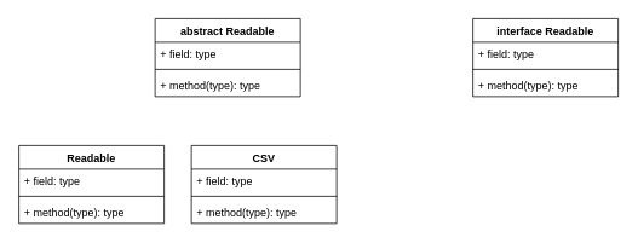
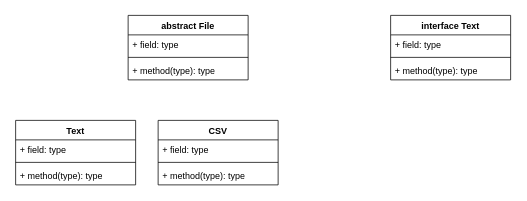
- <mxCell id="2" value="abstract Readable" style="swimlane;fontStyle=1;align=center;verticalAlign=top;childLayout=stackLayout;horizontal=1;startSize=26;horizontalStack=0;resizeParent=1;resizeParentMax=0;resizeLast=0;collapsible=1;marginBottom=0;whiteSpace=wrap;html=1;" vertex="1" parent="1"><mxGeometry x="170" y="20" width="160" height="86" as="geometry" /></mxCell>
+ <mxCell id="2" value="abstract File" style="swimlane;fontStyle=1;align=center;verticalAlign=top;childLayout=stackLayout;horizontal=1;startSize=26;horizontalStack=0;resizeParent=1;resizeParentMax=0;resizeLast=0;collapsible=1;marginBottom=0;whiteSpace=wrap;html=1;" vertex="1" parent="1"><mxGeometry x="170" y="20" width="160" height="86" as="geometry" /></mxCell>
- <mxCell id="14" value="interface Readable" style="swimlane;fontStyle=1;align=center;verticalAlign=top;childLayout=stackLayout;horizontal=1;startSize=26;horizontalStack=0;resizeParent=1;resizeParentMax=0;resizeLast=0;collapsible=1;marginBottom=0;whiteSpace=wrap;html=1;" vertex="1" parent="1"><mxGeometry x="520" y="20" width="160" height="86" as="geometry" /></mxCell>
+ <mxCell id="14" value="interface Text" style="swimlane;fontStyle=1;align=center;verticalAlign=top;childLayout=stackLayout;horizontal=1;startSize=26;horizontalStack=0;resizeParent=1;resizeParentMax=0;resizeLast=0;collapsible=1;marginBottom=0;whiteSpace=wrap;html=1;" vertex="1" parent="1"><mxGeometry x="520" y="20" width="160" height="86" as="geometry" /></mxCell>
- <mxCell id="6" value="Readable" style="swimlane;fontStyle=1;align=center;verticalAlign=top;childLayout=stackLayout;horizontal=1;startSize=26;horizontalStack=0;resizeParent=1;resizeParentMax=0;resizeLast=0;collapsible=1;marginBottom=0;whiteSpace=wrap;html=1;" vertex="1" parent="1"><mxGeometry x="20" y="160" width="160" height="86" as="geometry" /></mxCell>
+ <mxCell id="6" value="Text" style="swimlane;fontStyle=1;align=center;verticalAlign=top;childLayout=stackLayout;horizontal=1;startSize=26;horizontalStack=0;resizeParent=1;resizeParentMax=0;resizeLast=0;collapsible=1;marginBottom=0;whiteSpace=wrap;html=1;" vertex="1" parent="1"><mxGeometry x="20" y="160" width="160" height="86" as="geometry" /></mxCell>
